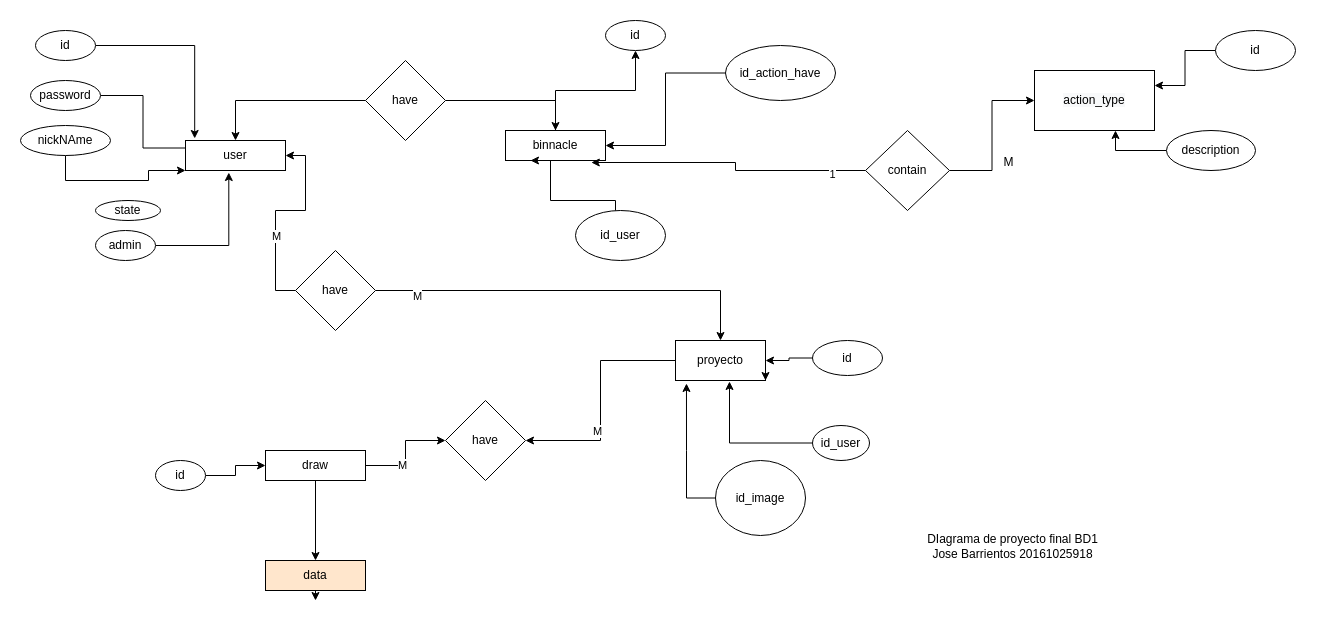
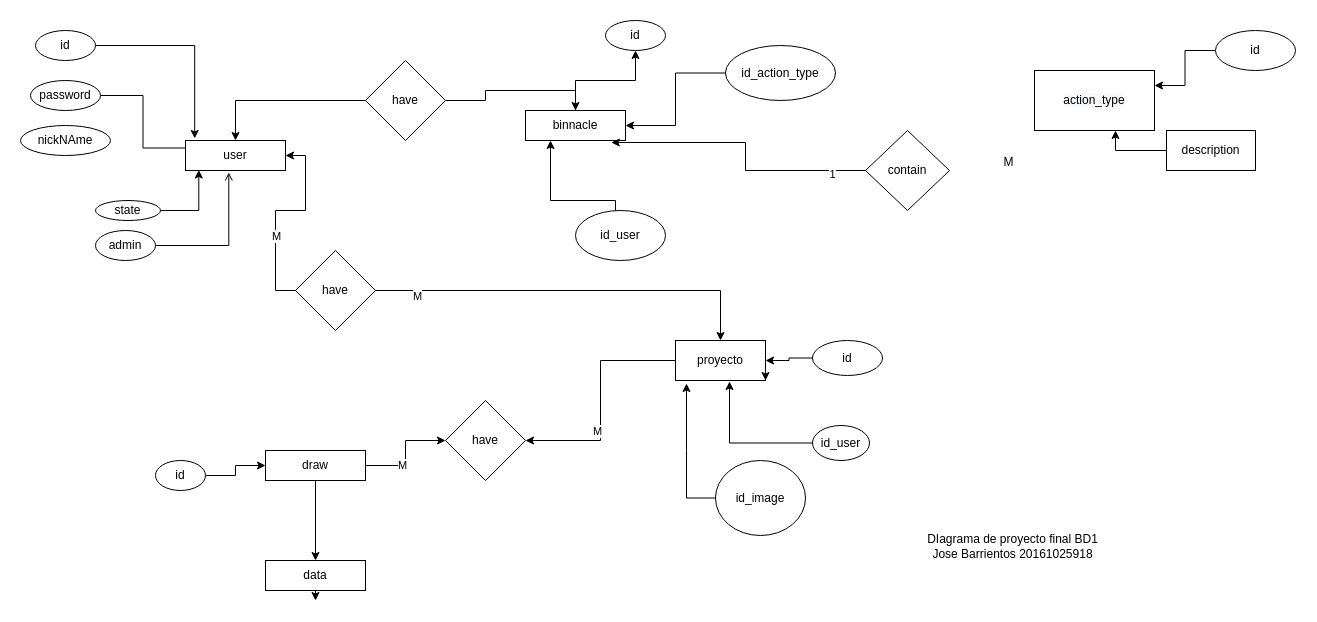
- <mxCell id="46" value="id_action_have" style="ellipse;whiteSpace=wrap;html=1;" vertex="1" parent="1"><mxGeometry x="725" y="45" width="110" height="55" as="geometry" /></mxCell>
+ <mxCell id="46" value="id_action_type" style="ellipse;whiteSpace=wrap;html=1;" vertex="1" parent="1"><mxGeometry x="725" y="45" width="110" height="55" as="geometry" /></mxCell>
- <mxCell id="54" style="edgeStyle=orthogonalEdgeStyle;rounded=0;orthogonalLoop=1;jettySize=auto;html=1;entryX=0;entryY=0.5;entryDx=0;entryDy=0;" edge="1" parent="1" source="55" target="47"><mxGeometry relative="1" as="geometry" /></mxCell>
- <mxCell id="4" value="binnacle" style="rounded=0;whiteSpace=wrap;html=1;" parent="1" vertex="1"><mxGeometry x="505" y="130" width="100" height="30" as="geometry" /></mxCell>
+ <mxCell id="4" value="binnacle" style="rounded=0;whiteSpace=wrap;html=1;" parent="1" vertex="1"><mxGeometry x="525" y="110" width="100" height="30" as="geometry" /></mxCell>
- <mxCell id="51" value="description" style="ellipse;whiteSpace=wrap;html=1;" vertex="1" parent="1"><mxGeometry x="1166" y="130" width="89" height="40" as="geometry" /></mxCell>
+ <mxCell id="51" value="description" style="whiteSpace=wrap;html=1;rounded=0;" vertex="1" parent="1"><mxGeometry x="1166" y="130" width="89" height="40" as="geometry" /></mxCell>
- <mxCell id="15" style="edgeStyle=orthogonalEdgeStyle;rounded=0;orthogonalLoop=1;jettySize=auto;html=1;" parent="1" source="16" target="2" edge="1"><mxGeometry relative="1" as="geometry"><Array as="points"><mxPoint x="65" y="180" /><mxPoint x="148" y="180" /><mxPoint x="148" y="170" /></Array></mxGeometry></mxCell>
- <mxCell id="19" style="edgeStyle=orthogonalEdgeStyle;rounded=0;orthogonalLoop=1;jettySize=auto;html=1;entryX=0.433;entryY=1.067;entryDx=0;entryDy=0;entryPerimeter=0;" parent="1" source="20" target="2" edge="1"><mxGeometry relative="1" as="geometry" /></mxCell>
+ <mxCell id="19" style="edgeStyle=orthogonalEdgeStyle;rounded=0;orthogonalLoop=1;jettySize=auto;html=1;entryX=0.433;entryY=1.067;entryDx=0;entryDy=0;entryPerimeter=0;endArrow=open;" parent="1" source="20" target="2" edge="1"><mxGeometry relative="1" as="geometry" /></mxCell>
+ <mxCell id="17" style="edgeStyle=orthogonalEdgeStyle;rounded=0;orthogonalLoop=1;jettySize=auto;html=1;entryX=0.133;entryY=0.983;entryDx=0;entryDy=0;entryPerimeter=0;" parent="1" source="18" target="2" edge="1"><mxGeometry relative="1" as="geometry" /></mxCell>
- <mxCell id="10" value="data" style="rounded=0;whiteSpace=wrap;html=1;fillColor=#ffe6cc;" vertex="1" parent="1"><mxGeometry x="265" y="560" width="100" height="30" as="geometry" /></mxCell>
+ <mxCell id="10" value="data" style="rounded=0;whiteSpace=wrap;html=1;" vertex="1" parent="1"><mxGeometry x="265" y="560" width="100" height="30" as="geometry" /></mxCell>
